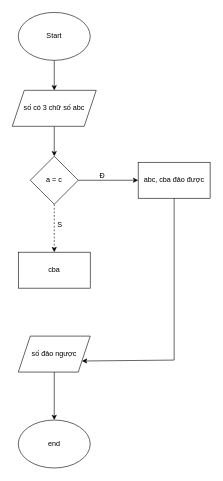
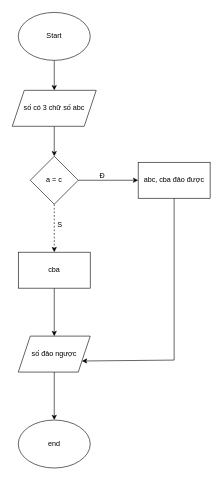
+ <mxCell id="10" style="edgeStyle=orthogonalEdgeStyle;rounded=0;orthogonalLoop=1;jettySize=auto;html=1;" edge="1" parent="1" source="11" target="13"><mxGeometry relative="1" as="geometry" /></mxCell>
